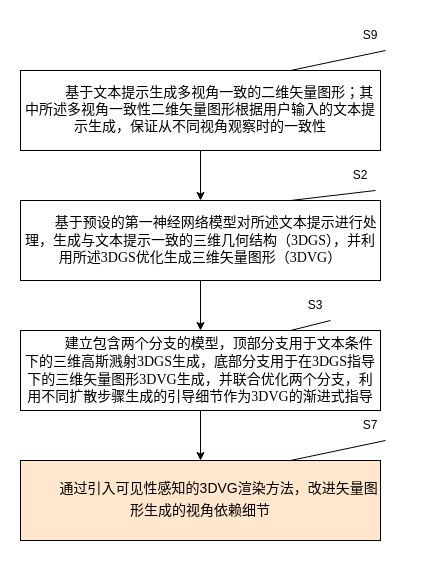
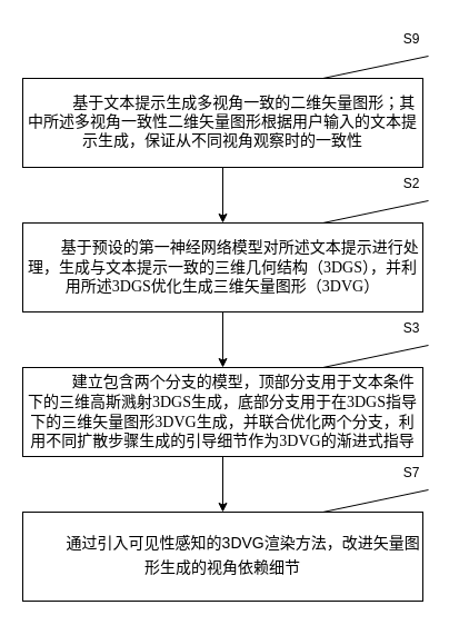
- <mxCell id="12" value="S2" style="text;html=1;align=center;verticalAlign=middle;whiteSpace=wrap;rounded=0;" vertex="1" parent="1"><mxGeometry x="330" y="160" width="60" height="30" as="geometry" /></mxCell>
+ <mxCell id="12" value="S2" style="text;html=1;align=center;verticalAlign=middle;whiteSpace=wrap;rounded=0;" vertex="1" parent="1"><mxGeometry x="340" y="150" width="60" height="30" as="geometry" /></mxCell>
- <mxCell id="14" value="S3" style="text;html=1;align=center;verticalAlign=middle;whiteSpace=wrap;rounded=0;" vertex="1" parent="1"><mxGeometry x="285" y="290" width="60" height="30" as="geometry" /></mxCell>
+ <mxCell id="14" value="S3" style="text;html=1;align=center;verticalAlign=middle;whiteSpace=wrap;rounded=0;" vertex="1" parent="1"><mxGeometry x="340" y="280" width="60" height="30" as="geometry" /></mxCell>
- <mxCell id="7" value="&lt;p style=&quot;text-indent: 28pt;&quot; class=&quot;MsoNormal&quot;&gt;&lt;font style=&quot;font-size: 14px;&quot;&gt;&lt;span style=&quot;font-family: KaiTi_GB2312;&quot;&gt;通过引入可见性感知的&lt;/span&gt;&lt;span style=&quot;&quot; lang=&quot;EN-US&quot;&gt;3DVG&lt;/span&gt;&lt;span style=&quot;font-family: KaiTi_GB2312;&quot;&gt;渲染方法，改进矢量图形生成的视角依赖细节&lt;/span&gt;&lt;/font&gt;&lt;span style=&quot;font-size:14.0pt;mso-fareast-font-family:KaiTi_GB2312&quot; lang=&quot;EN-US&quot;&gt;&lt;/span&gt;&lt;/p&gt;" style="rounded=0;whiteSpace=wrap;html=1;fillColor=#ffe6cc;" vertex="1" parent="1"><mxGeometry x="20" y="460" width="360" height="80" as="geometry" /></mxCell>
+ <mxCell id="7" value="&lt;p style=&quot;text-indent: 28pt;&quot; class=&quot;MsoNormal&quot;&gt;&lt;font style=&quot;font-size: 14px;&quot;&gt;&lt;span style=&quot;font-family: KaiTi_GB2312;&quot;&gt;通过引入可见性感知的&lt;/span&gt;&lt;span style=&quot;&quot; lang=&quot;EN-US&quot;&gt;3DVG&lt;/span&gt;&lt;span style=&quot;font-family: KaiTi_GB2312;&quot;&gt;渲染方法，改进矢量图形生成的视角依赖细节&lt;/span&gt;&lt;/font&gt;&lt;span style=&quot;font-size:14.0pt;mso-fareast-font-family:KaiTi_GB2312&quot; lang=&quot;EN-US&quot;&gt;&lt;/span&gt;&lt;/p&gt;" style="rounded=0;whiteSpace=wrap;html=1;" vertex="1" parent="1"><mxGeometry x="20" y="460" width="360" height="80" as="geometry" /></mxCell>
